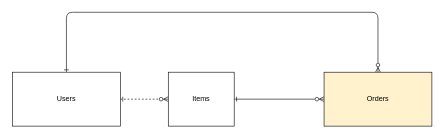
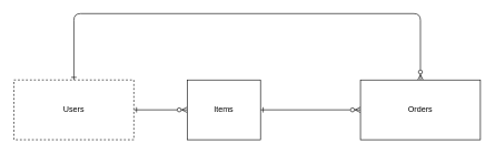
- <mxCell id="4" value="Users" style="rounded=0;whiteSpace=wrap;html=1;" parent="1" vertex="1"><mxGeometry x="20" y="120" width="180" height="90" as="geometry" /></mxCell>
+ <mxCell id="4" value="Users" style="rounded=0;whiteSpace=wrap;html=1;dashed=1;" parent="1" vertex="1"><mxGeometry x="20" y="120" width="180" height="90" as="geometry" /></mxCell>
- <mxCell id="3" style="edgeStyle=none;html=1;exitX=1;exitY=0.5;exitDx=0;exitDy=0;startArrow=ERone;startFill=0;endArrow=ERzeroToMany;endFill=0;dashed=1;" edge="1" parent="1" source="4" target="6"><mxGeometry relative="1" as="geometry" /></mxCell>
+ <mxCell id="3" style="edgeStyle=none;html=1;exitX=1;exitY=0.5;exitDx=0;exitDy=0;startArrow=ERone;startFill=0;endArrow=ERzeroToMany;endFill=0;" edge="1" parent="1" source="4" target="6"><mxGeometry relative="1" as="geometry" /></mxCell>
- <mxCell id="7" value="Orders" style="rounded=0;whiteSpace=wrap;html=1;fillColor=#fff2cc;" vertex="1" parent="1"><mxGeometry x="540" y="120" width="180" height="90" as="geometry" /></mxCell>
+ <mxCell id="7" value="Orders" style="rounded=0;whiteSpace=wrap;html=1;" vertex="1" parent="1"><mxGeometry x="540" y="120" width="180" height="90" as="geometry" /></mxCell>
